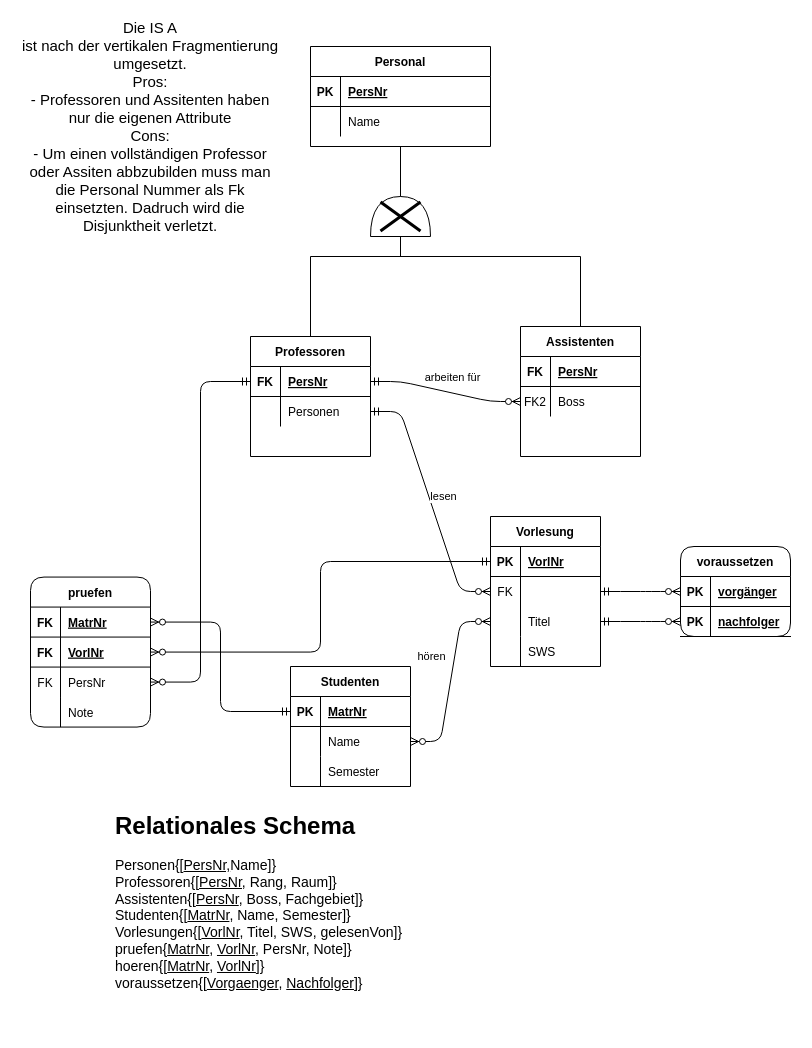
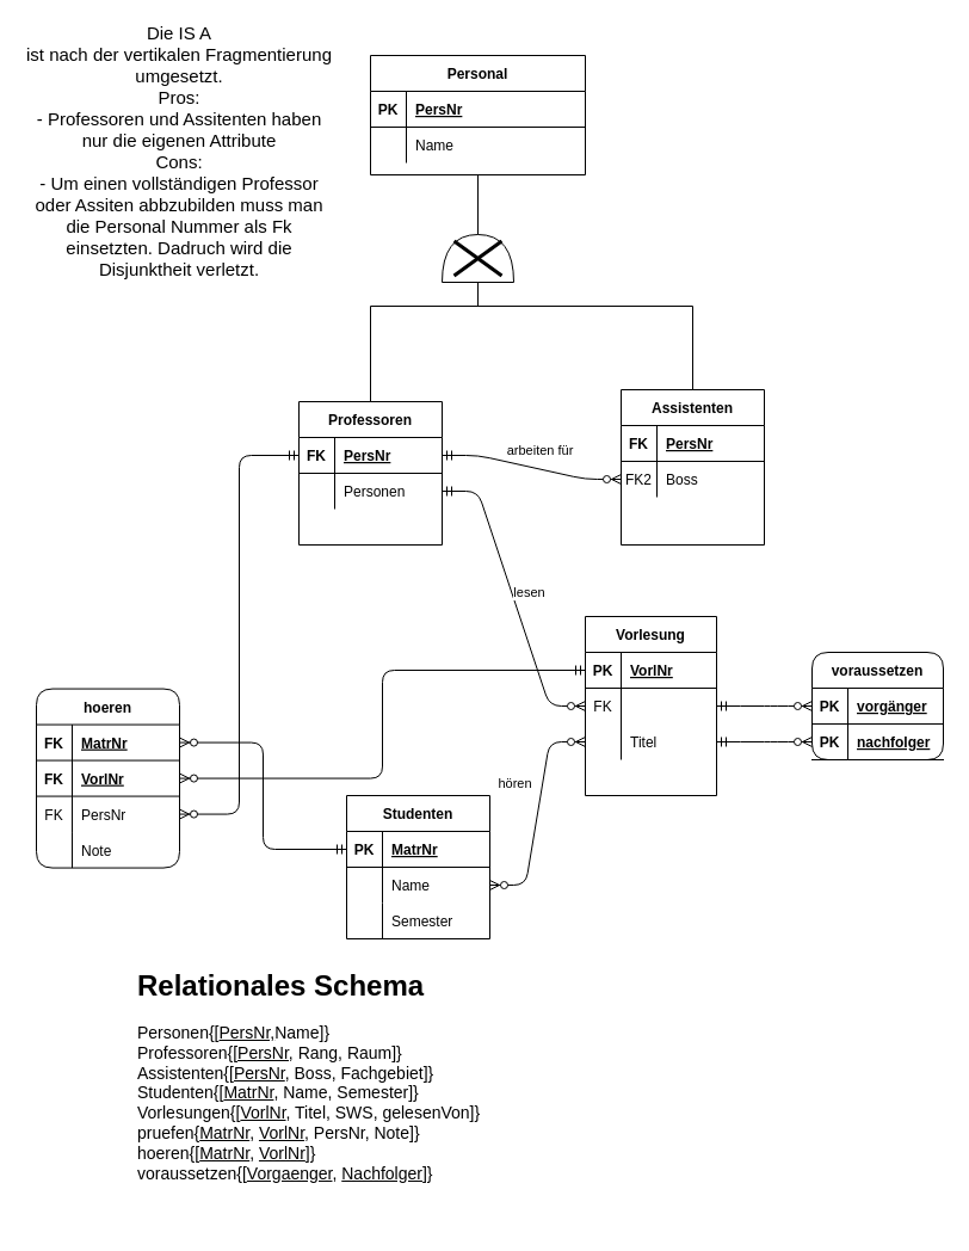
- <mxCell id="67" value="pruefen" style="shape=table;startSize=30;container=1;collapsible=1;childLayout=tableLayout;fixedRows=1;rowLines=0;fontStyle=1;align=center;resizeLast=1;rounded=1;" parent="1" vertex="1"><mxGeometry x="30" y="576.57" width="120" height="150" as="geometry" /></mxCell>
+ <mxCell id="67" value="hoeren" style="shape=table;startSize=30;container=1;collapsible=1;childLayout=tableLayout;fixedRows=1;rowLines=0;fontStyle=1;align=center;resizeLast=1;rounded=1;" parent="1" vertex="1"><mxGeometry x="30" y="576.57" width="120" height="150" as="geometry" /></mxCell>
- <mxCell id="23" value="SWS" style="shape=partialRectangle;connectable=0;fillColor=none;top=0;left=0;bottom=0;right=0;align=left;spacingLeft=6;overflow=hidden;" parent="21" vertex="1"><mxGeometry x="30" width="80" height="30" as="geometry" /></mxCell>
